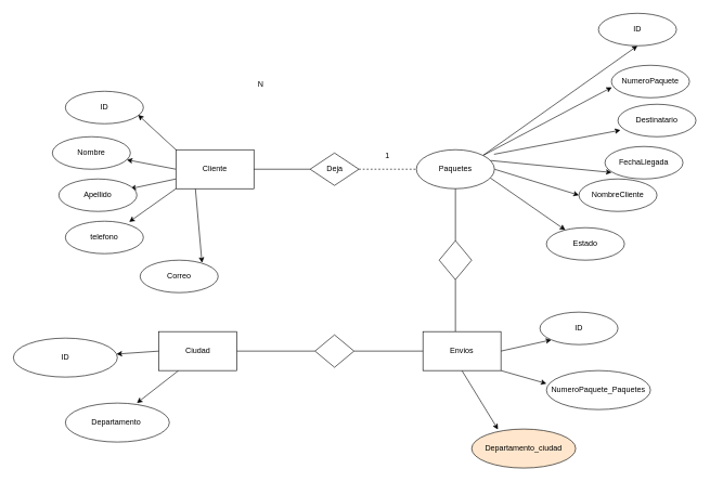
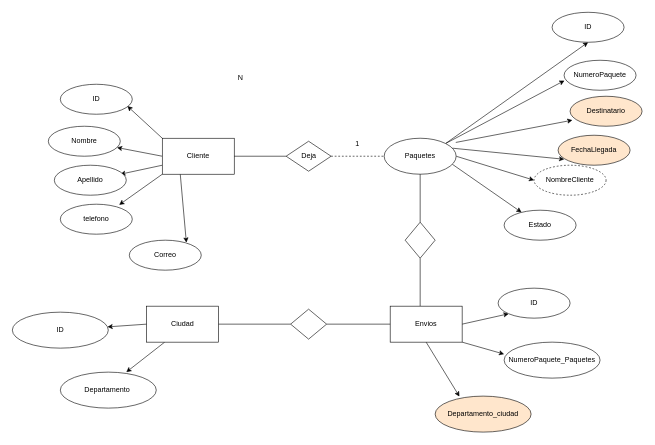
- <mxCell id="19" value="Destinatario" style="ellipse;whiteSpace=wrap;html=1;" parent="1" vertex="1"><mxGeometry x="950" y="160" width="120" height="50" as="geometry" /></mxCell>
+ <mxCell id="19" value="Destinatario" style="ellipse;whiteSpace=wrap;html=1;fillColor=#ffe6cc;" parent="1" vertex="1"><mxGeometry x="950" y="160" width="120" height="50" as="geometry" /></mxCell>
- <mxCell id="25" value="FechaLlegada" style="ellipse;whiteSpace=wrap;html=1;" parent="1" vertex="1"><mxGeometry x="930" y="225" width="120" height="50" as="geometry" /></mxCell>
+ <mxCell id="25" value="FechaLlegada" style="ellipse;whiteSpace=wrap;html=1;fillColor=#ffe6cc;" parent="1" vertex="1"><mxGeometry x="930" y="225" width="120" height="50" as="geometry" /></mxCell>
- <mxCell id="28" value="NombreCliente" style="ellipse;whiteSpace=wrap;html=1;" parent="1" vertex="1"><mxGeometry x="890" y="275" width="120" height="50" as="geometry" /></mxCell>
+ <mxCell id="28" value="NombreCliente" style="ellipse;whiteSpace=wrap;html=1;dashed=1;" parent="1" vertex="1"><mxGeometry x="890" y="275" width="120" height="50" as="geometry" /></mxCell>
